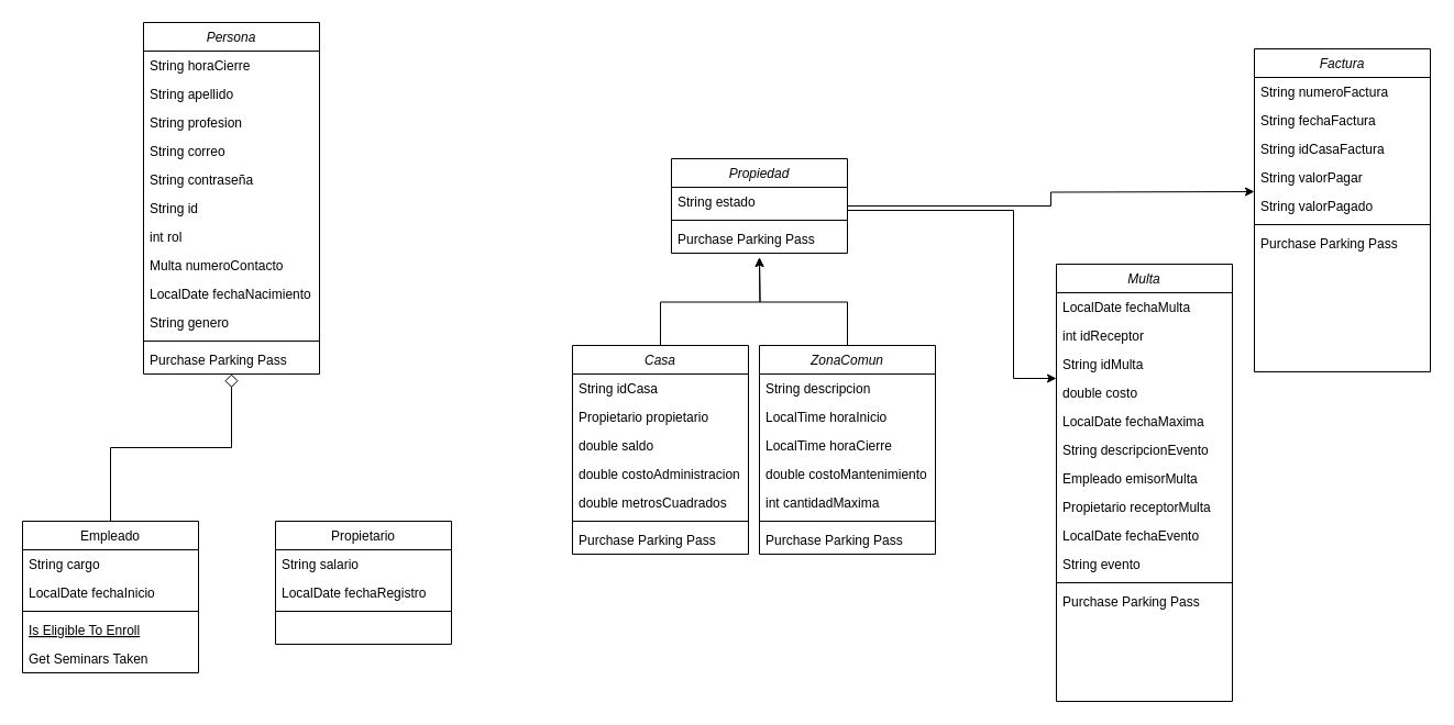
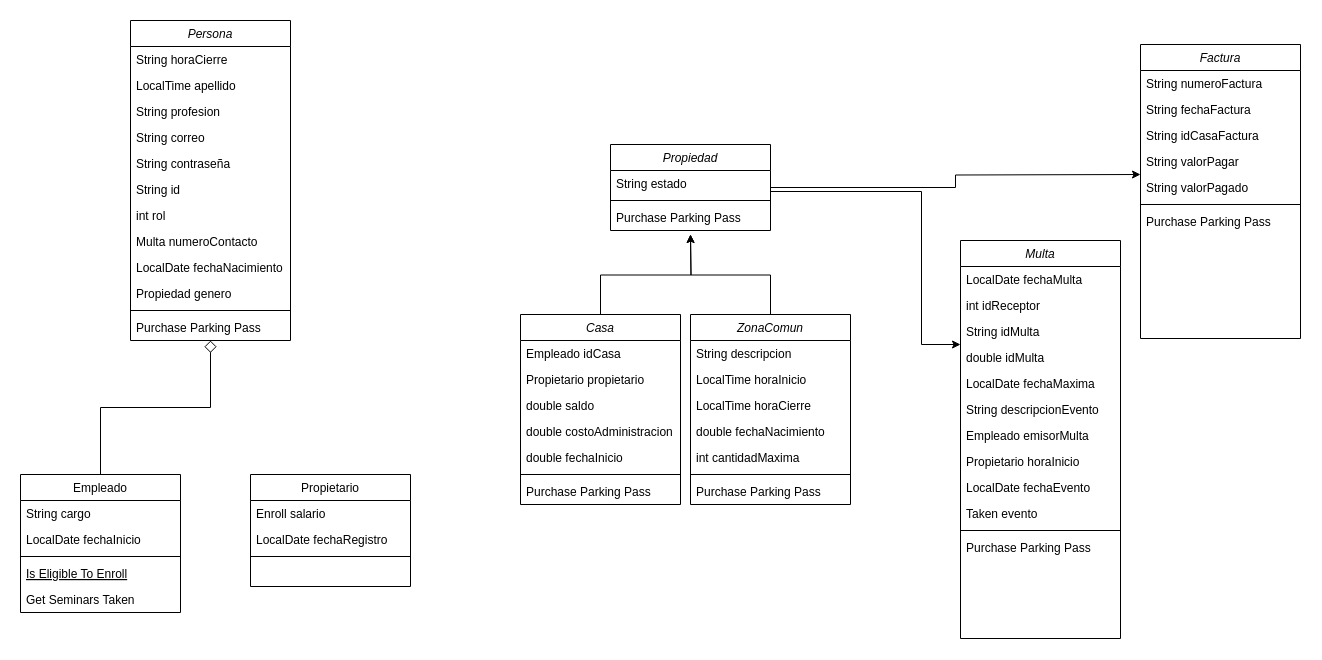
- <mxCell id="4" value="String apellido" style="text;align=left;verticalAlign=top;spacingLeft=4;spacingRight=4;overflow=hidden;rotatable=0;points=[[0,0.5],[1,0.5]];portConstraint=eastwest;rounded=0;shadow=0;html=0;" vertex="1" parent="2"><mxGeometry y="52" width="160" height="26" as="geometry" /></mxCell>
+ <mxCell id="4" value="LocalTime apellido" style="text;align=left;verticalAlign=top;spacingLeft=4;spacingRight=4;overflow=hidden;rotatable=0;points=[[0,0.5],[1,0.5]];portConstraint=eastwest;rounded=0;shadow=0;html=0;" vertex="1" parent="2"><mxGeometry y="52" width="160" height="26" as="geometry" /></mxCell>
- <mxCell id="12" value="String genero" style="text;align=left;verticalAlign=top;spacingLeft=4;spacingRight=4;overflow=hidden;rotatable=0;points=[[0,0.5],[1,0.5]];portConstraint=eastwest;rounded=0;shadow=0;html=0;" parent="2" vertex="1"><mxGeometry y="260" width="160" height="26" as="geometry" /></mxCell>
+ <mxCell id="12" value="Propiedad genero" style="text;align=left;verticalAlign=top;spacingLeft=4;spacingRight=4;overflow=hidden;rotatable=0;points=[[0,0.5],[1,0.5]];portConstraint=eastwest;rounded=0;shadow=0;html=0;" parent="2" vertex="1"><mxGeometry y="260" width="160" height="26" as="geometry" /></mxCell>
- <mxCell id="33" value="String idCasa" style="text;align=left;verticalAlign=top;spacingLeft=4;spacingRight=4;overflow=hidden;rotatable=0;points=[[0,0.5],[1,0.5]];portConstraint=eastwest;" parent="32" vertex="1"><mxGeometry y="26" width="160" height="26" as="geometry" /></mxCell>
+ <mxCell id="33" value="Empleado idCasa" style="text;align=left;verticalAlign=top;spacingLeft=4;spacingRight=4;overflow=hidden;rotatable=0;points=[[0,0.5],[1,0.5]];portConstraint=eastwest;" parent="32" vertex="1"><mxGeometry y="26" width="160" height="26" as="geometry" /></mxCell>
- <mxCell id="53" value="double costo" style="text;align=left;verticalAlign=top;spacingLeft=4;spacingRight=4;overflow=hidden;rotatable=0;points=[[0,0.5],[1,0.5]];portConstraint=eastwest;rounded=0;shadow=0;html=0;" parent="49" vertex="1"><mxGeometry y="104" width="160" height="26" as="geometry" /></mxCell>
+ <mxCell id="53" value="double idMulta" style="text;align=left;verticalAlign=top;spacingLeft=4;spacingRight=4;overflow=hidden;rotatable=0;points=[[0,0.5],[1,0.5]];portConstraint=eastwest;rounded=0;shadow=0;html=0;" parent="49" vertex="1"><mxGeometry y="104" width="160" height="26" as="geometry" /></mxCell>
- <mxCell id="45" value="double costoMantenimiento" style="text;align=left;verticalAlign=top;spacingLeft=4;spacingRight=4;overflow=hidden;rotatable=0;points=[[0,0.5],[1,0.5]];portConstraint=eastwest;rounded=0;shadow=0;html=0;" parent="41" vertex="1"><mxGeometry y="104" width="160" height="26" as="geometry" /></mxCell>
+ <mxCell id="45" value="double fechaNacimiento" style="text;align=left;verticalAlign=top;spacingLeft=4;spacingRight=4;overflow=hidden;rotatable=0;points=[[0,0.5],[1,0.5]];portConstraint=eastwest;rounded=0;shadow=0;html=0;" parent="41" vertex="1"><mxGeometry y="104" width="160" height="26" as="geometry" /></mxCell>
- <mxCell id="37" value="double metrosCuadrados" style="text;align=left;verticalAlign=top;spacingLeft=4;spacingRight=4;overflow=hidden;rotatable=0;points=[[0,0.5],[1,0.5]];portConstraint=eastwest;rounded=0;shadow=0;html=1;" parent="32" vertex="1"><mxGeometry y="130" width="160" height="26" as="geometry" /></mxCell>
+ <mxCell id="37" value="double fechaInicio" style="text;align=left;verticalAlign=top;spacingLeft=4;spacingRight=4;overflow=hidden;rotatable=0;points=[[0,0.5],[1,0.5]];portConstraint=eastwest;rounded=0;shadow=0;html=1;" parent="32" vertex="1"><mxGeometry y="130" width="160" height="26" as="geometry" /></mxCell>
- <mxCell id="57" value="Propietario receptorMulta" style="text;align=left;verticalAlign=top;spacingLeft=4;spacingRight=4;overflow=hidden;rotatable=0;points=[[0,0.5],[1,0.5]];portConstraint=eastwest;rounded=0;shadow=0;html=0;" parent="49" vertex="1"><mxGeometry y="208" width="160" height="26" as="geometry" /></mxCell>
+ <mxCell id="57" value="Propietario horaInicio" style="text;align=left;verticalAlign=top;spacingLeft=4;spacingRight=4;overflow=hidden;rotatable=0;points=[[0,0.5],[1,0.5]];portConstraint=eastwest;rounded=0;shadow=0;html=0;" parent="49" vertex="1"><mxGeometry y="208" width="160" height="26" as="geometry" /></mxCell>
- <mxCell id="23" value="String salario" style="text;align=left;verticalAlign=top;spacingLeft=4;spacingRight=4;overflow=hidden;rotatable=0;points=[[0,0.5],[1,0.5]];portConstraint=eastwest;" parent="22" vertex="1"><mxGeometry y="26" width="160" height="26" as="geometry" /></mxCell>
+ <mxCell id="23" value="Enroll salario" style="text;align=left;verticalAlign=top;spacingLeft=4;spacingRight=4;overflow=hidden;rotatable=0;points=[[0,0.5],[1,0.5]];portConstraint=eastwest;" parent="22" vertex="1"><mxGeometry y="26" width="160" height="26" as="geometry" /></mxCell>
- <mxCell id="59" value="String evento" style="text;align=left;verticalAlign=top;spacingLeft=4;spacingRight=4;overflow=hidden;rotatable=0;points=[[0,0.5],[1,0.5]];portConstraint=eastwest;rounded=0;shadow=0;html=0;" parent="49" vertex="1"><mxGeometry y="260" width="160" height="26" as="geometry" /></mxCell>
+ <mxCell id="59" value="Taken evento" style="text;align=left;verticalAlign=top;spacingLeft=4;spacingRight=4;overflow=hidden;rotatable=0;points=[[0,0.5],[1,0.5]];portConstraint=eastwest;rounded=0;shadow=0;html=0;" parent="49" vertex="1"><mxGeometry y="260" width="160" height="26" as="geometry" /></mxCell>
